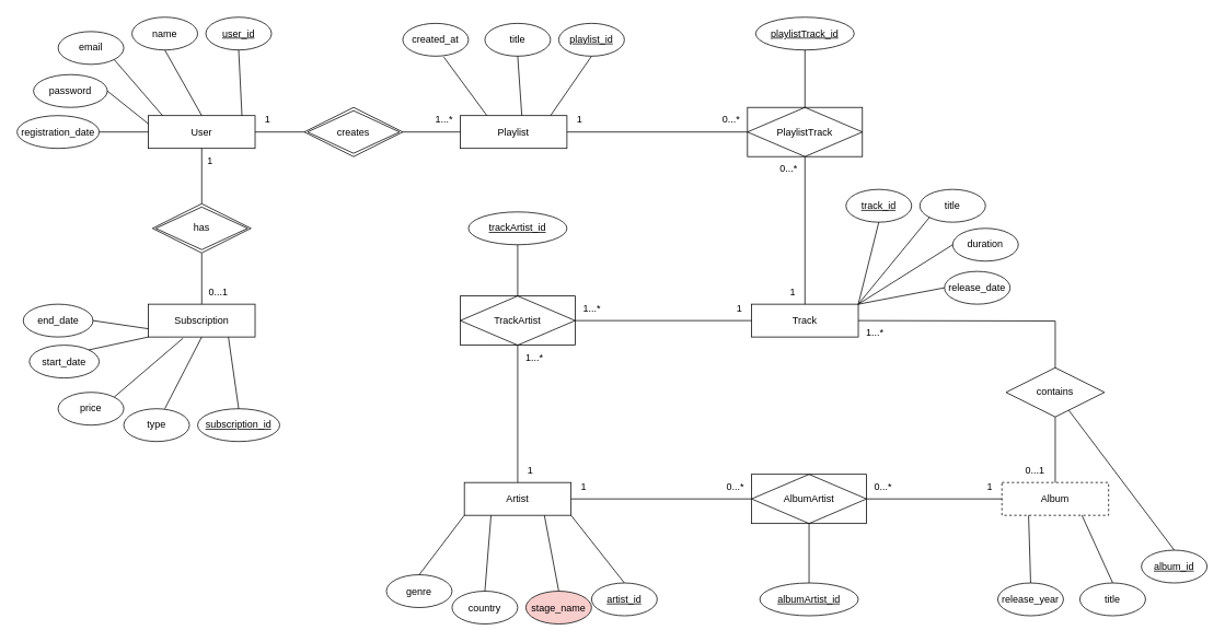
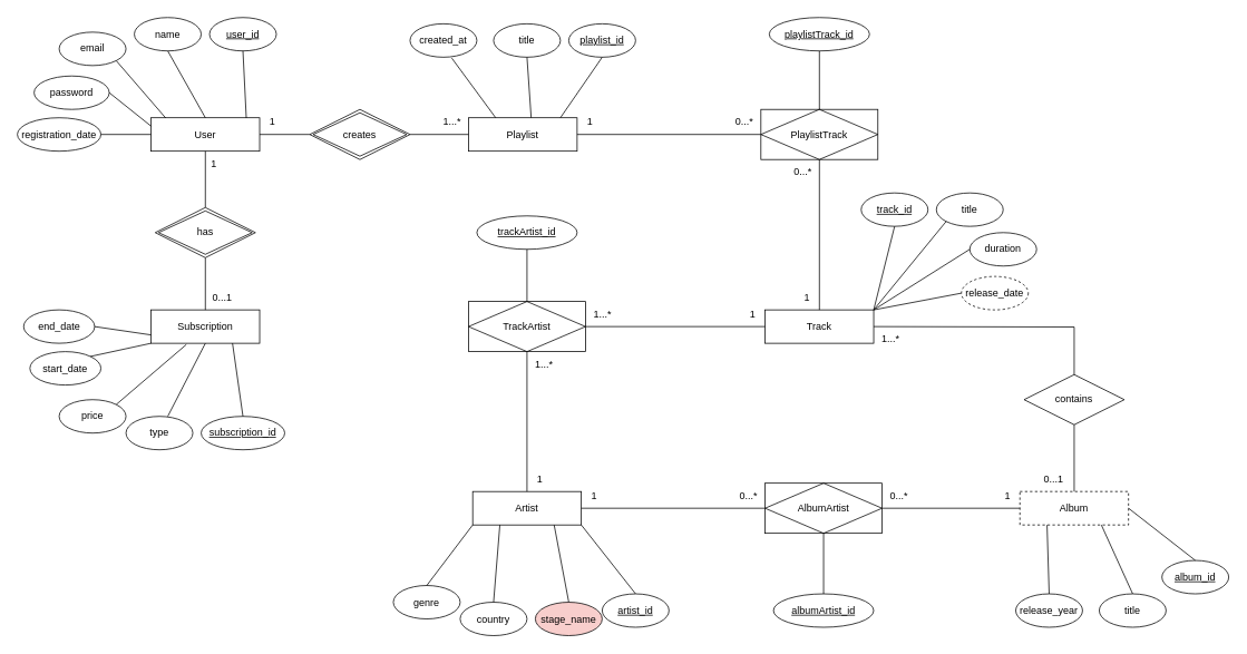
- <mxCell id="55" value="release_date" style="ellipse;whiteSpace=wrap;html=1;align=center;" parent="1" vertex="1"><mxGeometry x="1150" y="330.5" width="80" height="40" as="geometry" /></mxCell>
+ <mxCell id="55" value="release_date" style="ellipse;whiteSpace=wrap;html=1;align=center;dashed=1;" parent="1" vertex="1"><mxGeometry x="1150" y="330.5" width="80" height="40" as="geometry" /></mxCell>
- <mxCell id="51" value="" style="endArrow=none;html=1;rounded=0;exitX=0.5;exitY=0;exitDx=0;exitDy=0;" parent="1" source="46" target="83" edge="1"><mxGeometry relative="1" as="geometry"><mxPoint x="1345" y="742.5" as="sourcePoint" /><mxPoint x="1353" y="650.5" as="targetPoint" /></mxGeometry></mxCell>
+ <mxCell id="51" value="" style="endArrow=none;html=1;rounded=0;exitX=0.5;exitY=0;exitDx=0;exitDy=0;entryX=1;entryY=0.5;entryDx=0;entryDy=0;" parent="1" source="46" target="6" edge="1"><mxGeometry relative="1" as="geometry"><mxPoint x="1345" y="742.5" as="sourcePoint" /><mxPoint x="1353" y="650.5" as="targetPoint" /></mxGeometry></mxCell>
